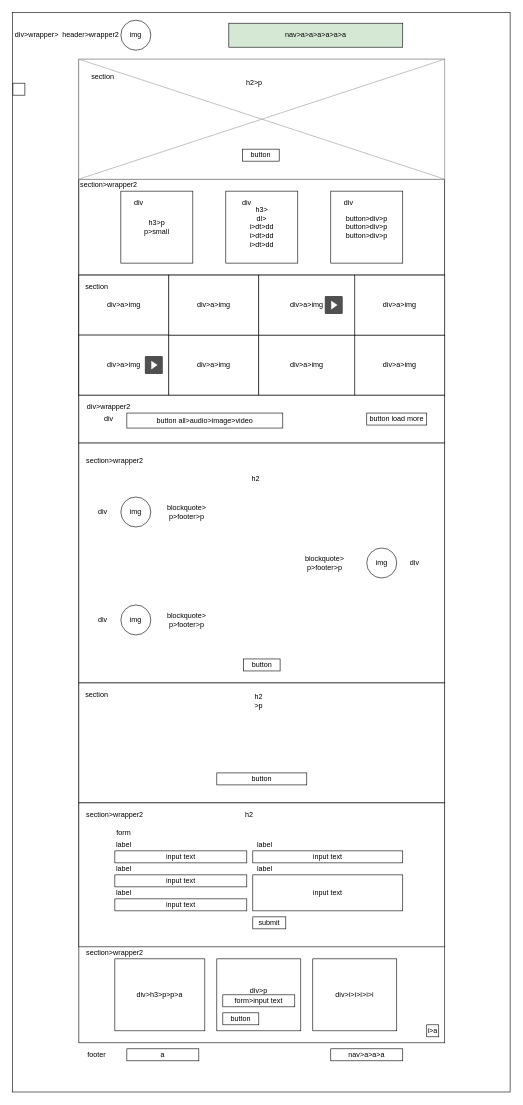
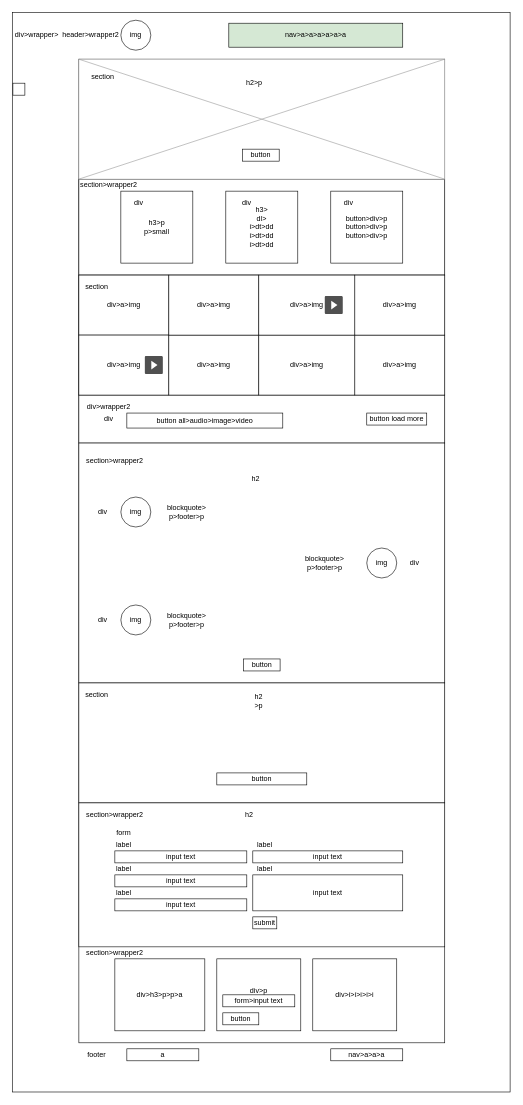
- <mxCell id="35" value="submit" style="rounded=0;whiteSpace=wrap;html=1;" vertex="1" parent="1"><mxGeometry x="421" y="1528" width="55" height="20" as="geometry" /></mxCell>
+ <mxCell id="35" value="submit" style="rounded=0;whiteSpace=wrap;html=1;" vertex="1" parent="1"><mxGeometry x="421" y="1528" width="40" height="20" as="geometry" /></mxCell>
- <mxCell id="67" value="i&amp;gt;a" style="rounded=0;whiteSpace=wrap;html=1;" vertex="1" parent="1"><mxGeometry x="711" y="1708" width="20" height="20" as="geometry" /></mxCell>
